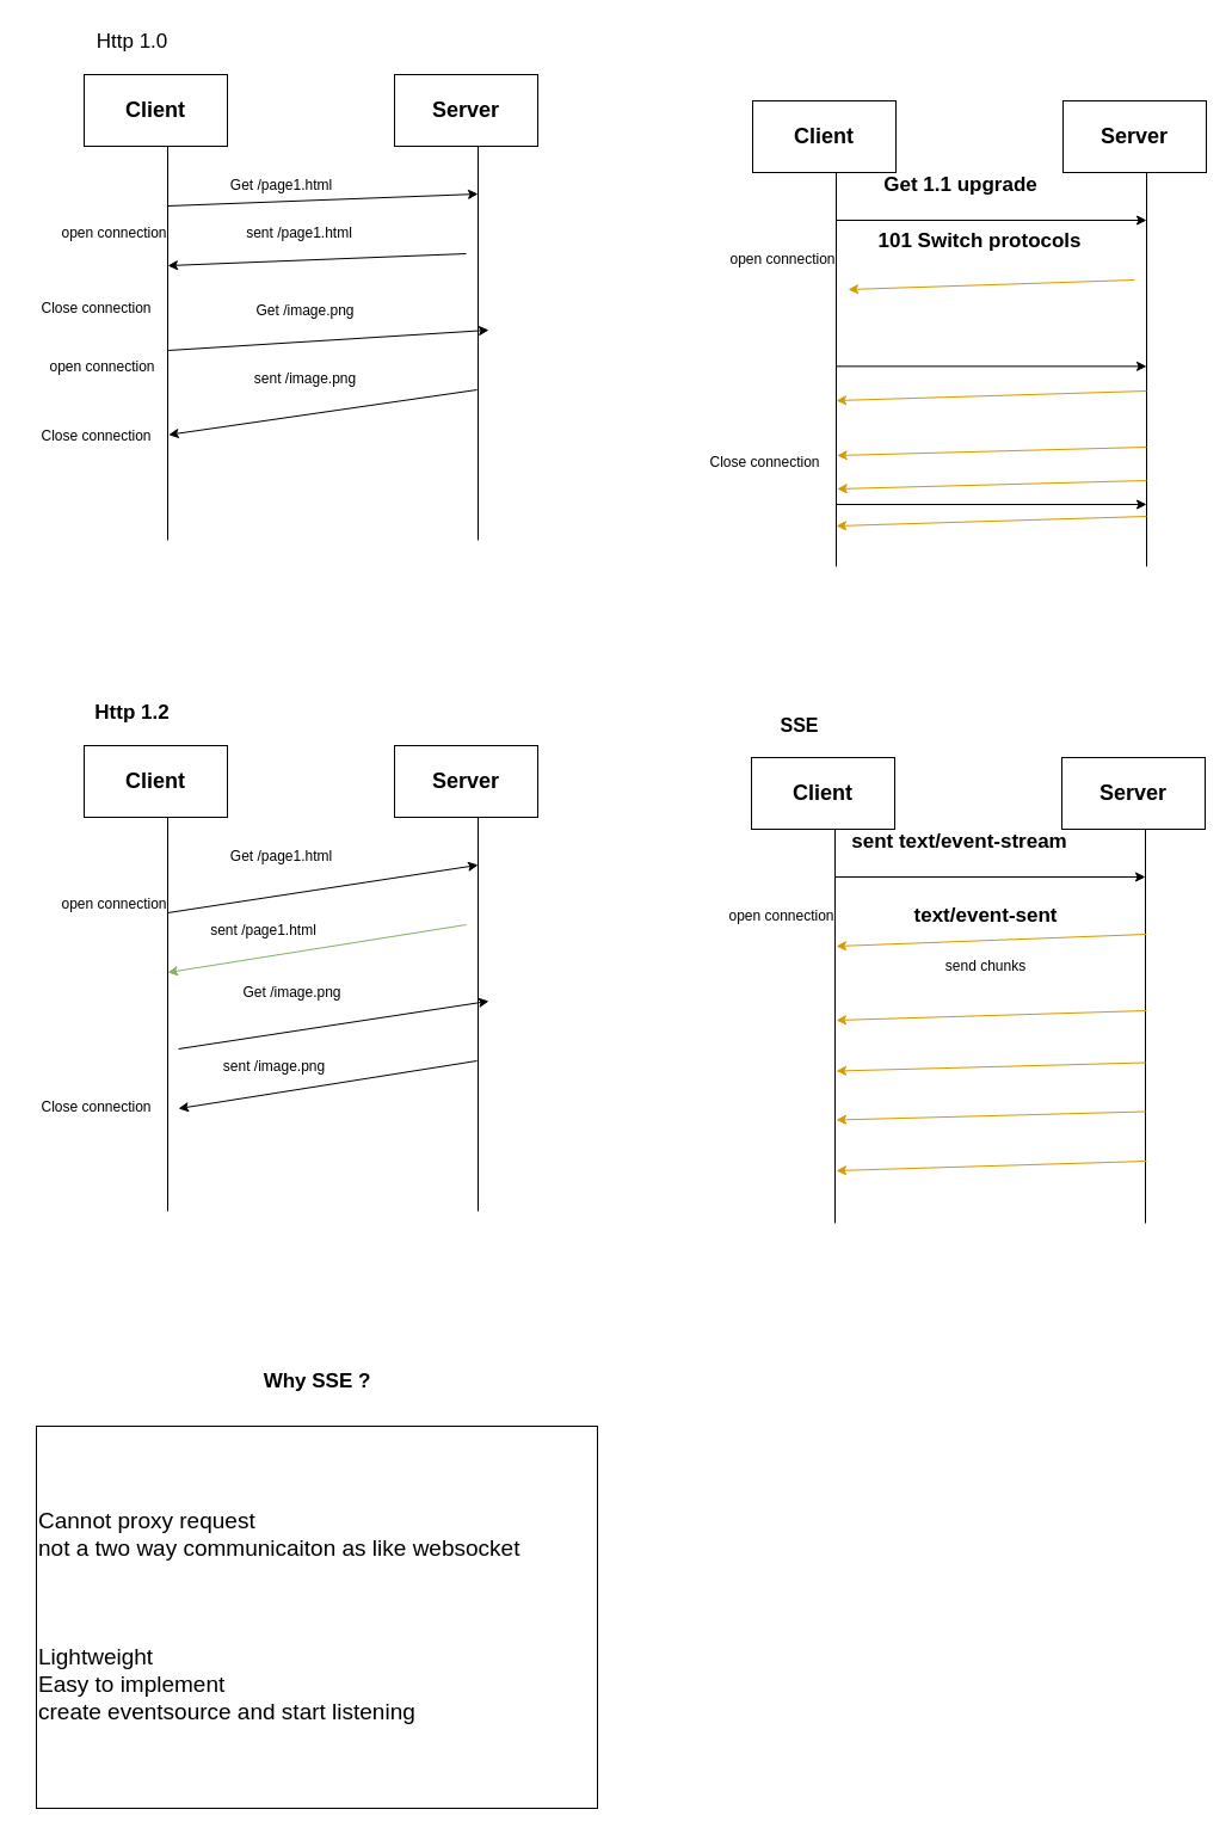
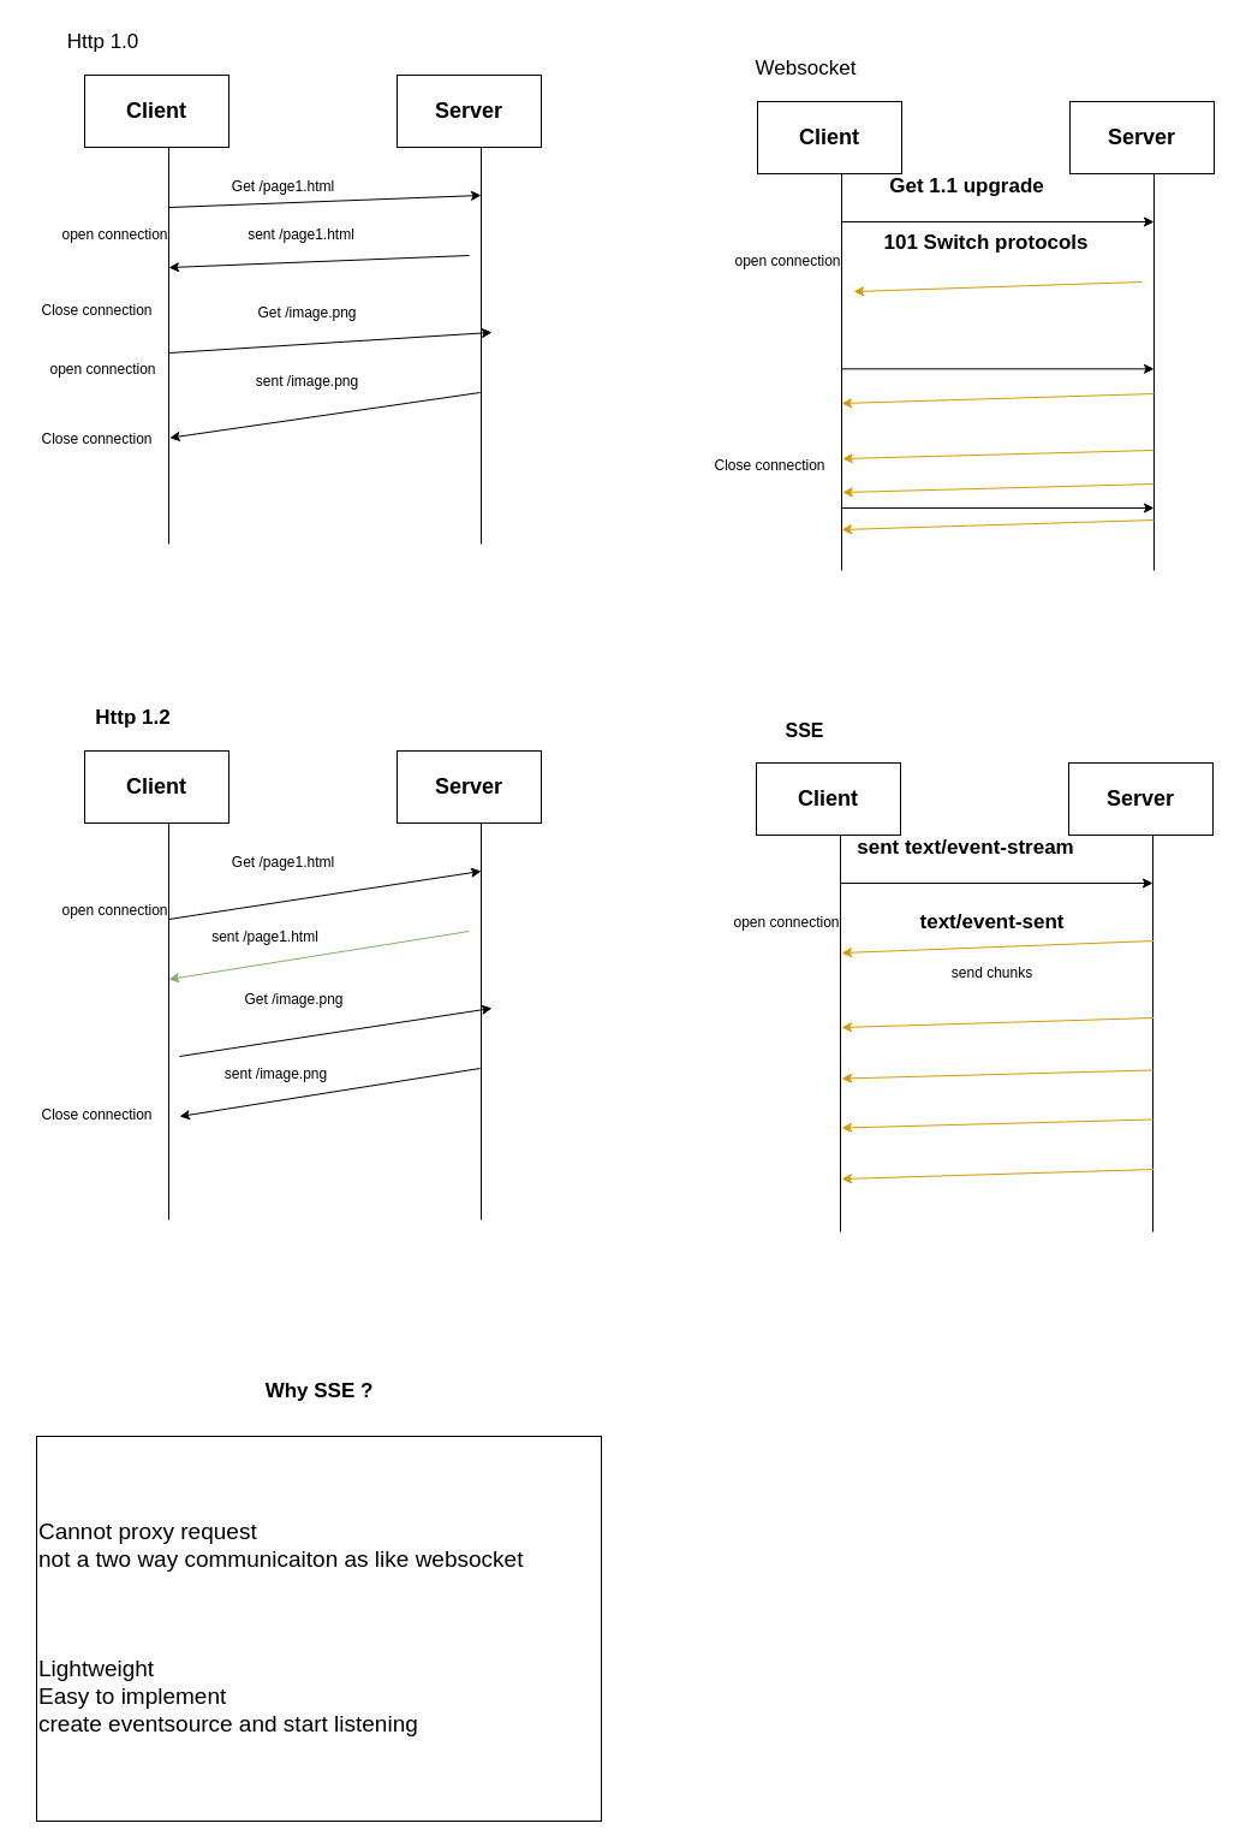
- <mxCell id="7" value="Http 1.0" style="text;html=1;align=center;verticalAlign=middle;resizable=0;points=[];autosize=1;strokeColor=none;fillColor=none;fontSize=17;" vertex="1" parent="1"><mxGeometry x="70" y="20" width="80" height="30" as="geometry" /></mxCell>
+ <mxCell id="7" value="Http 1.0" style="text;html=1;align=center;verticalAlign=middle;resizable=0;points=[];autosize=1;strokeColor=none;fillColor=none;fontSize=17;" vertex="1" parent="1"><mxGeometry x="45" y="20" width="80" height="30" as="geometry" /></mxCell>
+ <mxCell id="39" value="Websocket" style="text;html=1;align=center;verticalAlign=middle;resizable=0;points=[];autosize=1;strokeColor=none;fillColor=none;fontSize=17;" vertex="1" parent="1"><mxGeometry x="615" y="42" width="110" height="30" as="geometry" /></mxCell>
